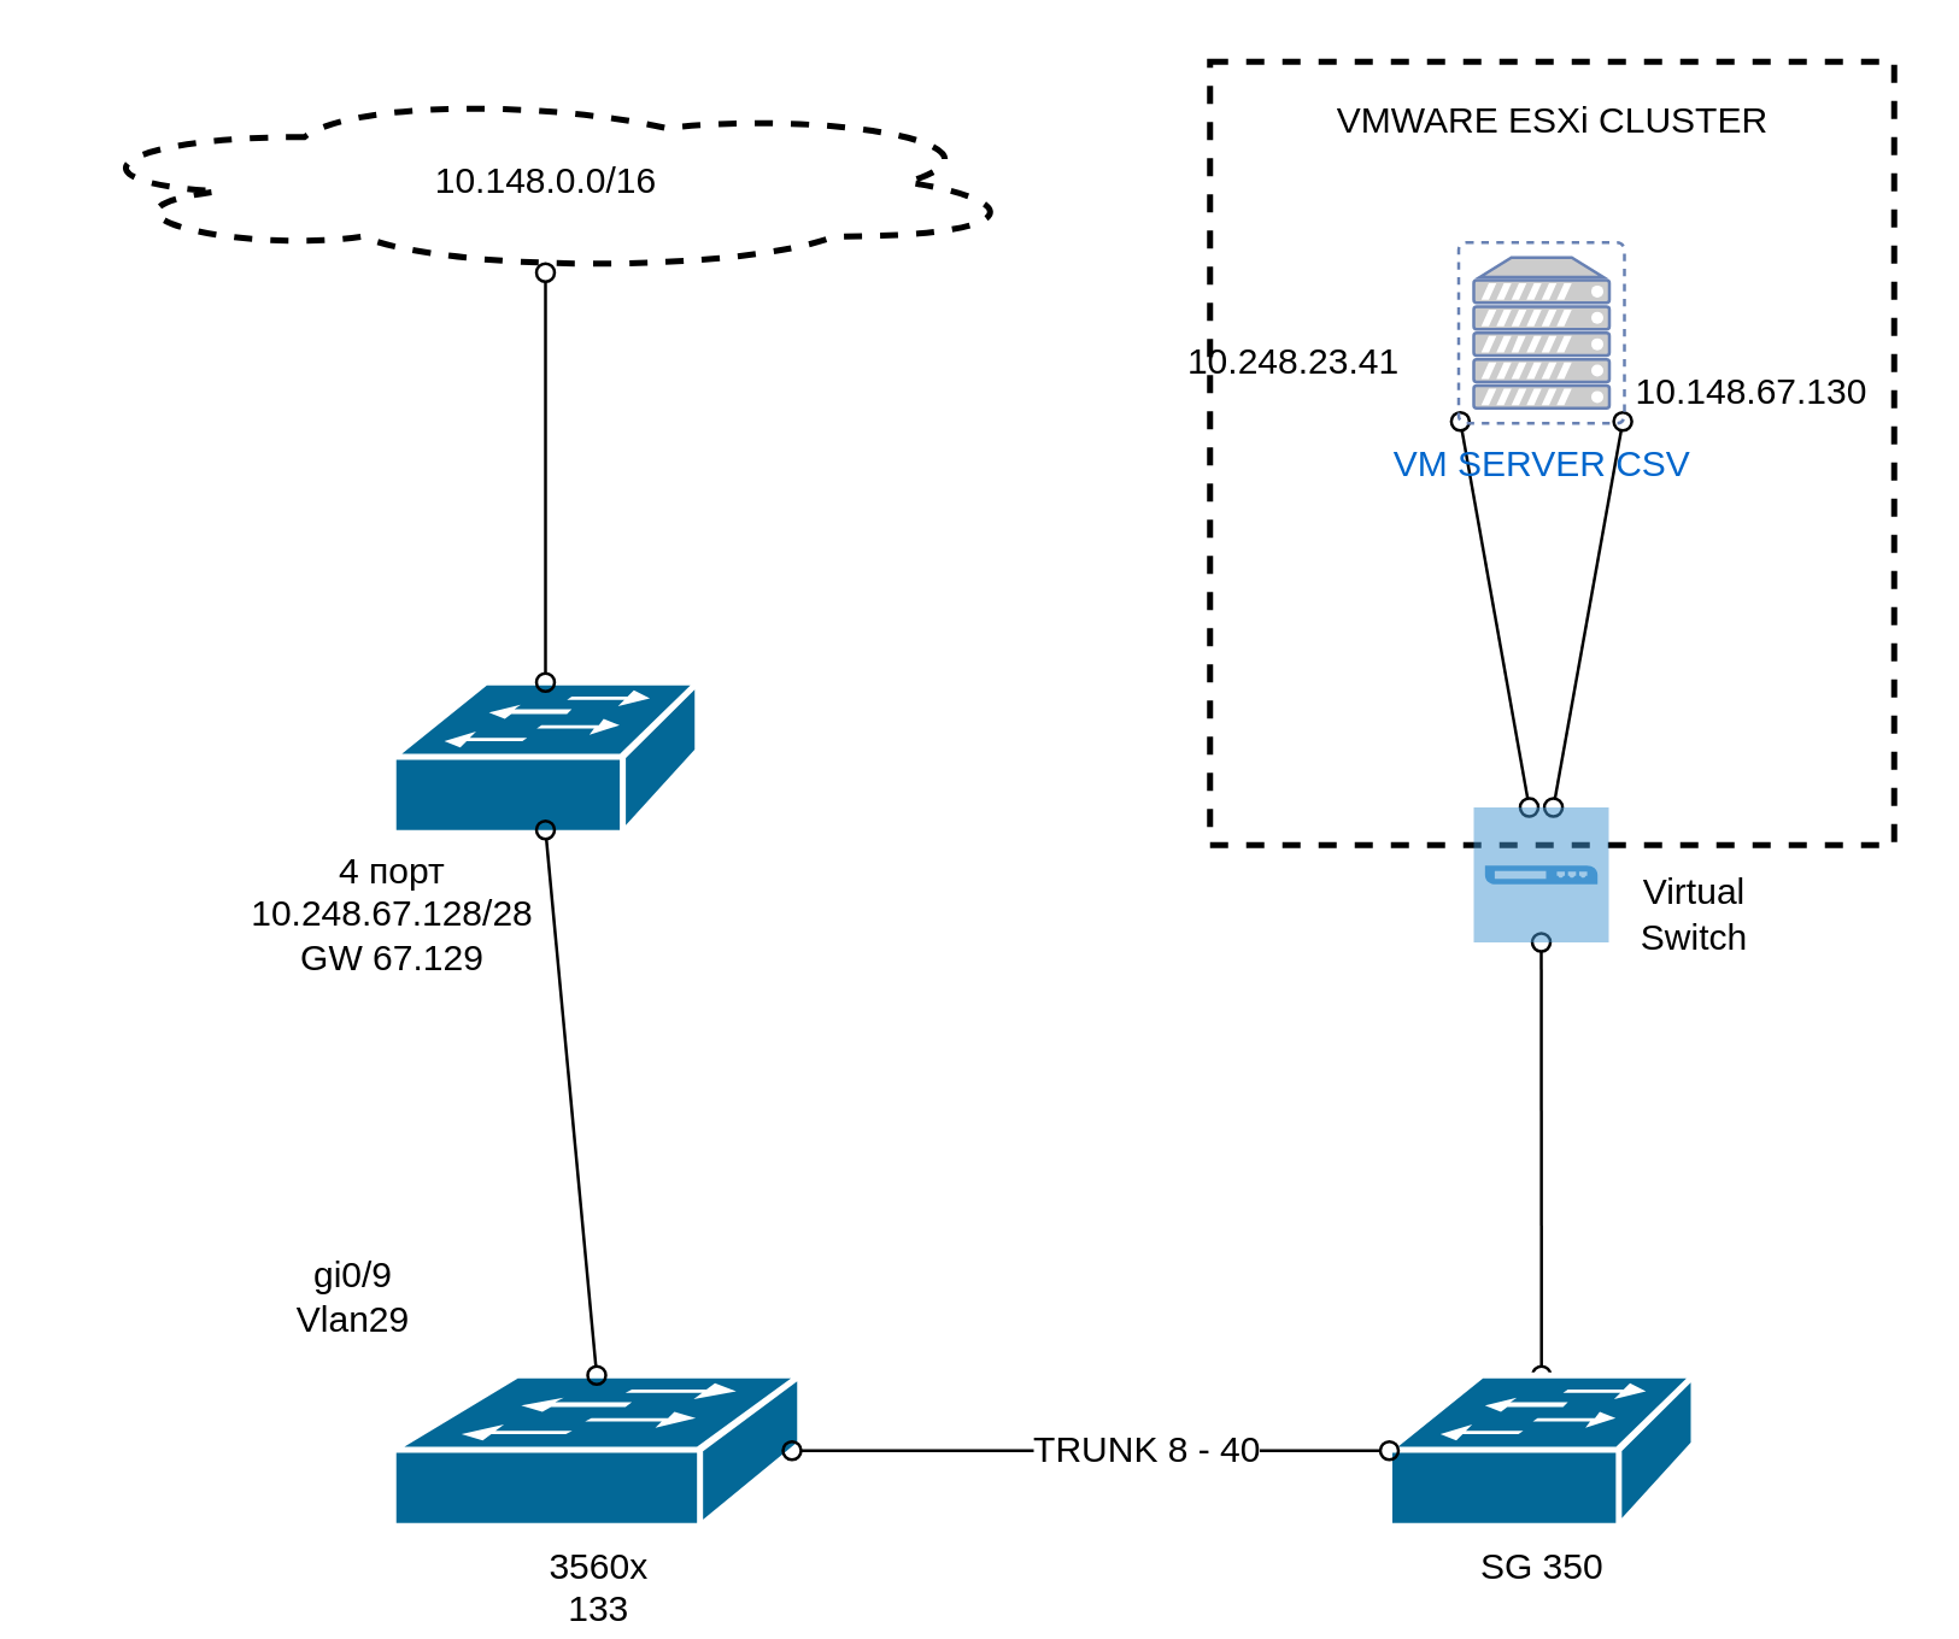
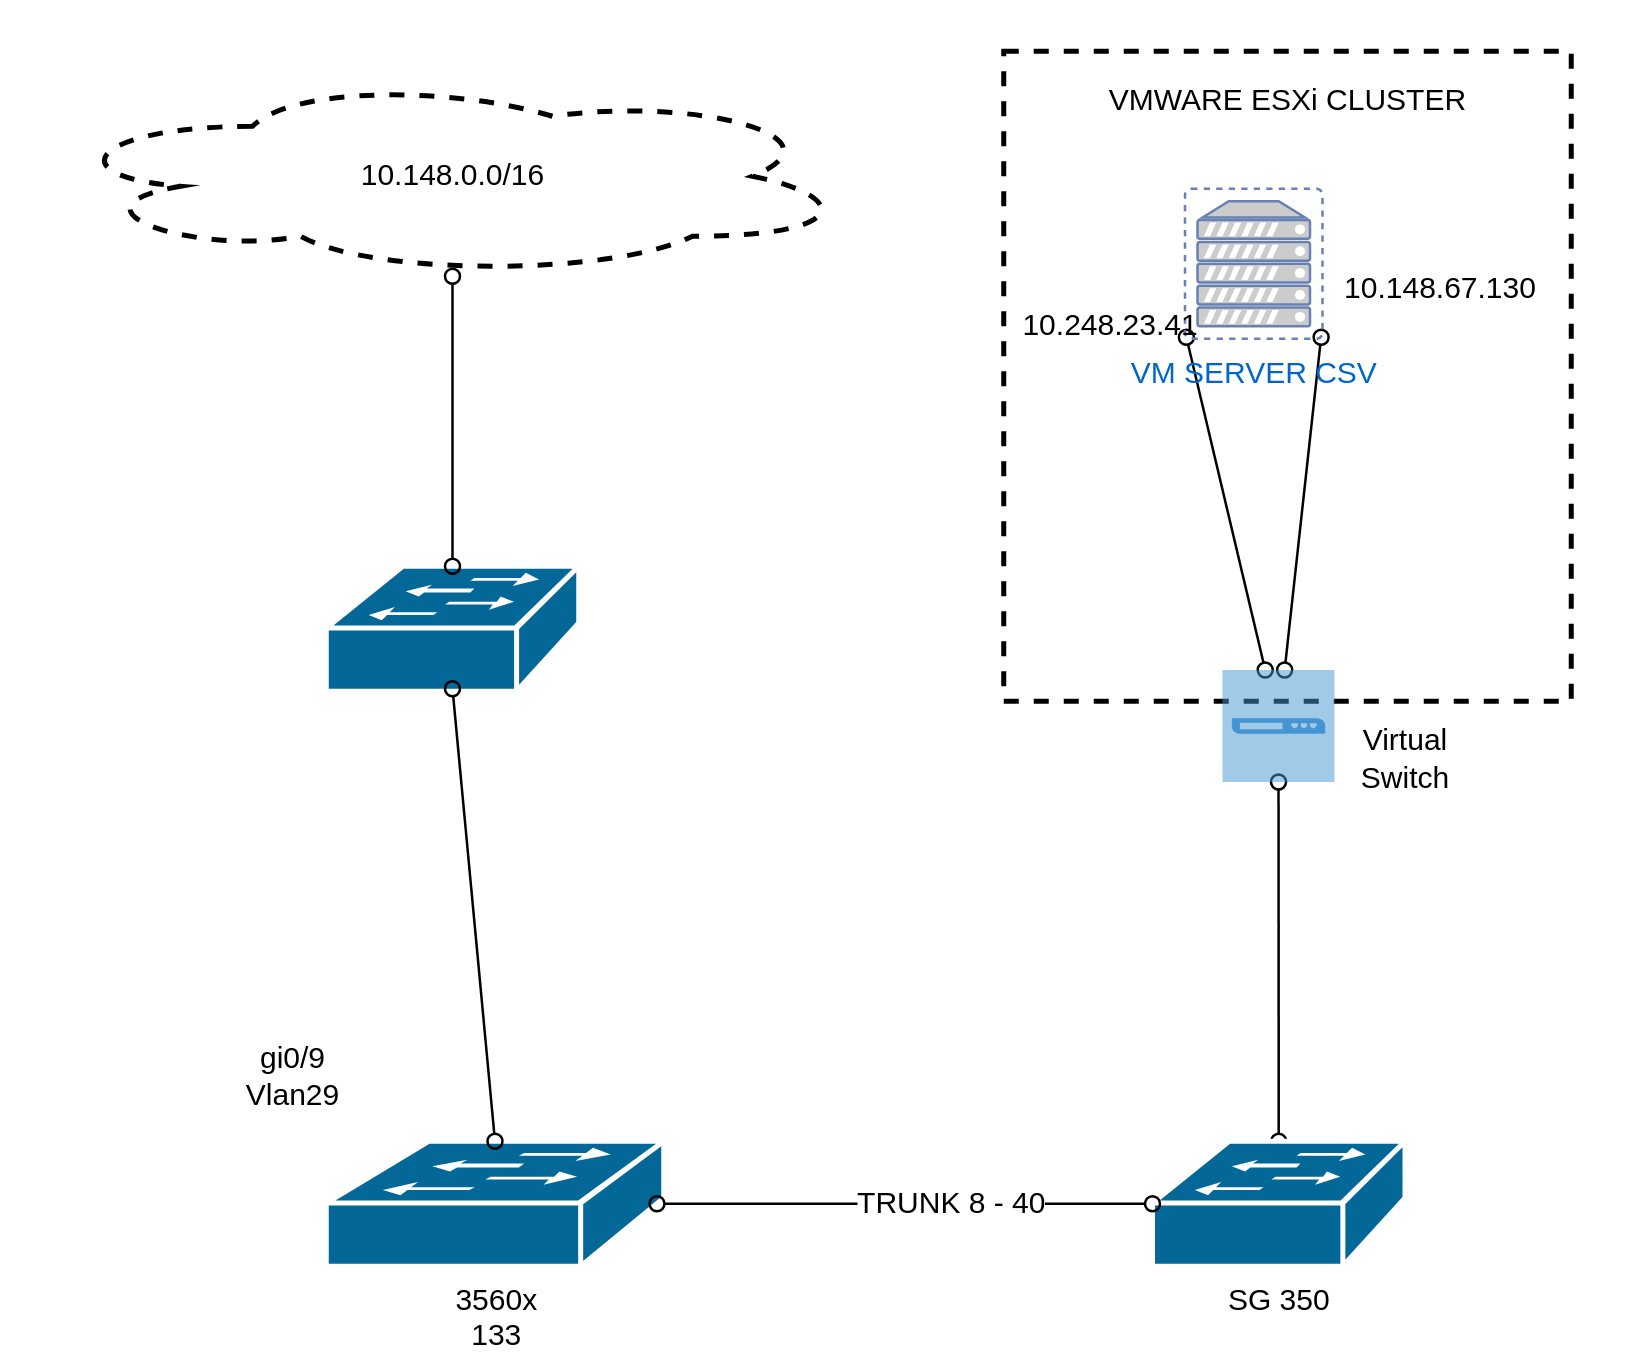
- <mxCell id="11" value="10.148.0.0/16" style="ellipse;shape=cloud;whiteSpace=wrap;html=1;rounded=0;shadow=0;glass=0;dashed=1;comic=0;strokeWidth=2;fillColor=none;" vertex="1" parent="1"><mxGeometry x="20.5" y="30" width="320" height="60" as="geometry" /></mxCell>
+ <mxCell id="11" value="10.148.0.0/16" style="ellipse;shape=cloud;whiteSpace=wrap;html=1;rounded=0;shadow=0;glass=0;dashed=1;comic=0;strokeWidth=2;fillColor=none;" vertex="1" parent="1"><mxGeometry x="20.5" y="30" width="320" height="80" as="geometry" /></mxCell>
- <mxCell id="9" value="VM SERVER CSV" style="fontColor=#0066CC;verticalAlign=top;verticalLabelPosition=bottom;labelPosition=center;align=center;html=1;outlineConnect=0;fillColor=#CCCCCC;strokeColor=#6881B3;gradientColor=none;gradientDirection=north;strokeWidth=2;shape=mxgraph.networks.virtual_server;" vertex="1" parent="1"><mxGeometry x="483.5" y="80" width="55" height="60" as="geometry" /></mxCell>
+ <mxCell id="9" value="VM SERVER CSV" style="fontColor=#0066CC;verticalAlign=top;verticalLabelPosition=bottom;labelPosition=center;align=center;html=1;outlineConnect=0;fillColor=#CCCCCC;strokeColor=#6881B3;gradientColor=none;gradientDirection=north;strokeWidth=2;shape=mxgraph.networks.virtual_server;" vertex="1" parent="1"><mxGeometry x="473.5" y="75" width="55" height="60" as="geometry" /></mxCell>
- <mxCell id="21" value="10.248.23.41" style="text;html=1;strokeColor=none;fillColor=none;align=center;verticalAlign=middle;whiteSpace=wrap;rounded=0;shadow=0;glass=0;dashed=1;comic=0;" vertex="1" parent="1"><mxGeometry x="408.5" y="110" width="40" height="20" as="geometry" /></mxCell>
+ <mxCell id="21" value="10.248.23.41" style="text;html=1;strokeColor=none;fillColor=none;align=center;verticalAlign=middle;whiteSpace=wrap;rounded=0;shadow=0;glass=0;dashed=1;comic=0;" vertex="1" parent="1"><mxGeometry x="423.5" y="120" width="40" height="20" as="geometry" /></mxCell>
- <mxCell id="20" value="10.148.67.130" style="text;html=1;strokeColor=none;fillColor=none;align=center;verticalAlign=middle;whiteSpace=wrap;rounded=0;shadow=0;glass=0;dashed=1;comic=0;" vertex="1" parent="1"><mxGeometry x="561" y="120" width="40" height="20" as="geometry" /></mxCell>
+ <mxCell id="20" value="10.148.67.130" style="text;html=1;strokeColor=none;fillColor=none;align=center;verticalAlign=middle;whiteSpace=wrap;rounded=0;shadow=0;glass=0;dashed=1;comic=0;" vertex="1" parent="1"><mxGeometry x="556" y="105" width="40" height="20" as="geometry" /></mxCell>
- <mxCell id="18" value="4 порт&lt;br&gt;10.248.67.128/28&lt;br&gt;GW 67.129" style="text;html=1;strokeColor=none;fillColor=none;align=center;verticalAlign=middle;whiteSpace=wrap;rounded=0;shadow=0;glass=0;dashed=1;comic=0;" vertex="1" parent="1"><mxGeometry x="80" y="293" width="100" height="20" as="geometry" /></mxCell>
